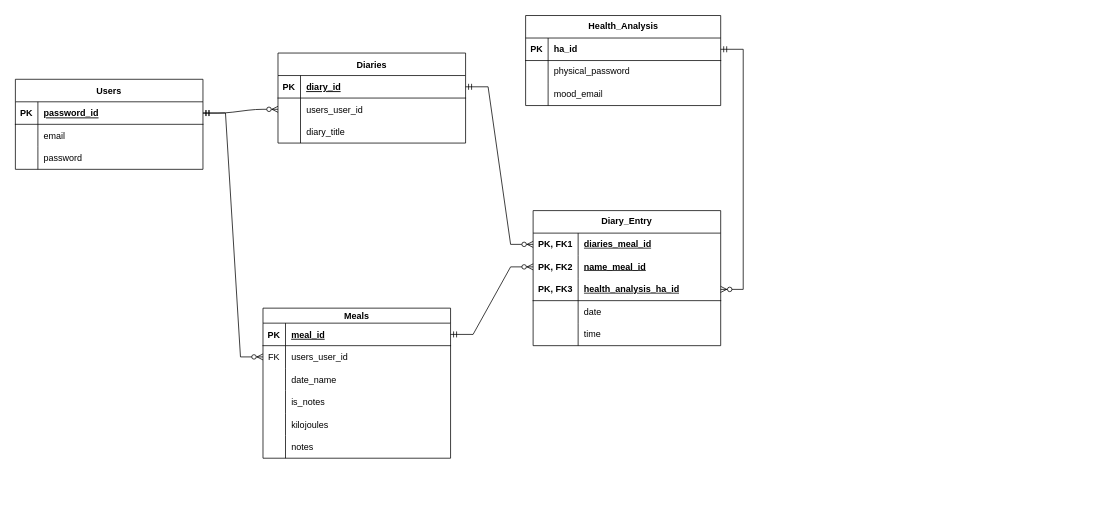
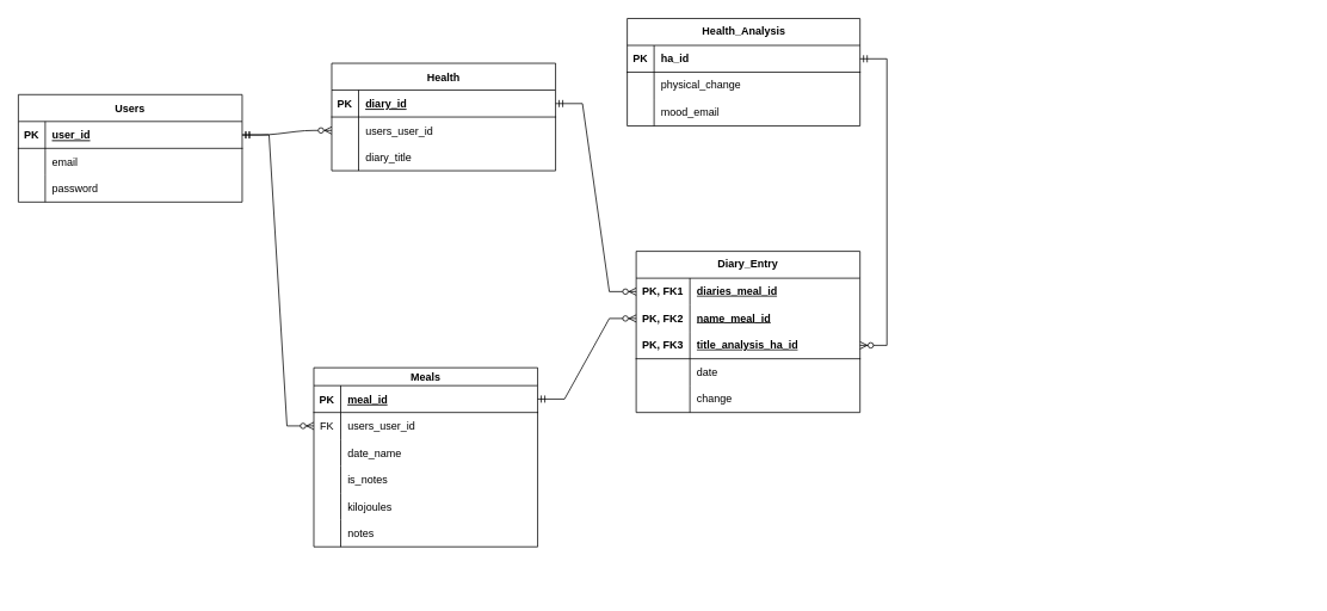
- <mxCell id="21" value="Diaries" style="shape=table;startSize=30;container=1;collapsible=1;childLayout=tableLayout;fixedRows=1;rowLines=0;fontStyle=1;align=center;resizeLast=1;" parent="1" vertex="1"><mxGeometry x="370" y="70" width="250" height="120" as="geometry" /></mxCell>
+ <mxCell id="21" value="Health" style="shape=table;startSize=30;container=1;collapsible=1;childLayout=tableLayout;fixedRows=1;rowLines=0;fontStyle=1;align=center;resizeLast=1;" parent="1" vertex="1"><mxGeometry x="370" y="70" width="250" height="120" as="geometry" /></mxCell>
- <mxCell id="47" value="physical_password" style="shape=partialRectangle;connectable=0;fillColor=none;top=0;left=0;bottom=0;right=0;align=left;spacingLeft=6;overflow=hidden;whiteSpace=wrap;html=1;" parent="45" vertex="1"><mxGeometry x="30" width="230" height="30" as="geometry"><mxRectangle width="230" height="30" as="alternateBounds" /></mxGeometry></mxCell>
+ <mxCell id="47" value="physical_change" style="shape=partialRectangle;connectable=0;fillColor=none;top=0;left=0;bottom=0;right=0;align=left;spacingLeft=6;overflow=hidden;whiteSpace=wrap;html=1;" parent="45" vertex="1"><mxGeometry x="30" width="230" height="30" as="geometry"><mxRectangle width="230" height="30" as="alternateBounds" /></mxGeometry></mxCell>
- <mxCell id="33" value="password_id" style="shape=partialRectangle;overflow=hidden;connectable=0;fillColor=none;top=0;left=0;bottom=0;right=0;align=left;spacingLeft=6;fontStyle=5;" parent="31" vertex="1"><mxGeometry x="30" width="220" height="30" as="geometry"><mxRectangle width="220" height="30" as="alternateBounds" /></mxGeometry></mxCell>
+ <mxCell id="33" value="user_id" style="shape=partialRectangle;overflow=hidden;connectable=0;fillColor=none;top=0;left=0;bottom=0;right=0;align=left;spacingLeft=6;fontStyle=5;" parent="31" vertex="1"><mxGeometry x="30" width="220" height="30" as="geometry"><mxRectangle width="220" height="30" as="alternateBounds" /></mxGeometry></mxCell>
- <mxCell id="60" value="health_analysis_ha_id" style="shape=partialRectangle;connectable=0;fillColor=none;top=0;left=0;bottom=0;right=0;align=left;spacingLeft=6;fontStyle=5;overflow=hidden;html=1;whiteSpace=wrap;" vertex="1" parent="58"><mxGeometry x="60" width="190" height="30" as="geometry"><mxRectangle width="190" height="30" as="alternateBounds" /></mxGeometry></mxCell>
+ <mxCell id="60" value="title_analysis_ha_id" style="shape=partialRectangle;connectable=0;fillColor=none;top=0;left=0;bottom=0;right=0;align=left;spacingLeft=6;fontStyle=5;overflow=hidden;html=1;whiteSpace=wrap;" vertex="1" parent="58"><mxGeometry x="60" width="190" height="30" as="geometry"><mxRectangle width="190" height="30" as="alternateBounds" /></mxGeometry></mxCell>
- <mxCell id="66" value="time" style="shape=partialRectangle;connectable=0;fillColor=none;top=0;left=0;bottom=0;right=0;align=left;spacingLeft=6;fontStyle=0;overflow=hidden;html=1;whiteSpace=wrap;" vertex="1" parent="64"><mxGeometry x="60" width="190" height="30" as="geometry"><mxRectangle width="190" height="30" as="alternateBounds" /></mxGeometry></mxCell>
+ <mxCell id="66" value="change" style="shape=partialRectangle;connectable=0;fillColor=none;top=0;left=0;bottom=0;right=0;align=left;spacingLeft=6;fontStyle=0;overflow=hidden;html=1;whiteSpace=wrap;" vertex="1" parent="64"><mxGeometry x="60" width="190" height="30" as="geometry"><mxRectangle width="190" height="30" as="alternateBounds" /></mxGeometry></mxCell>
